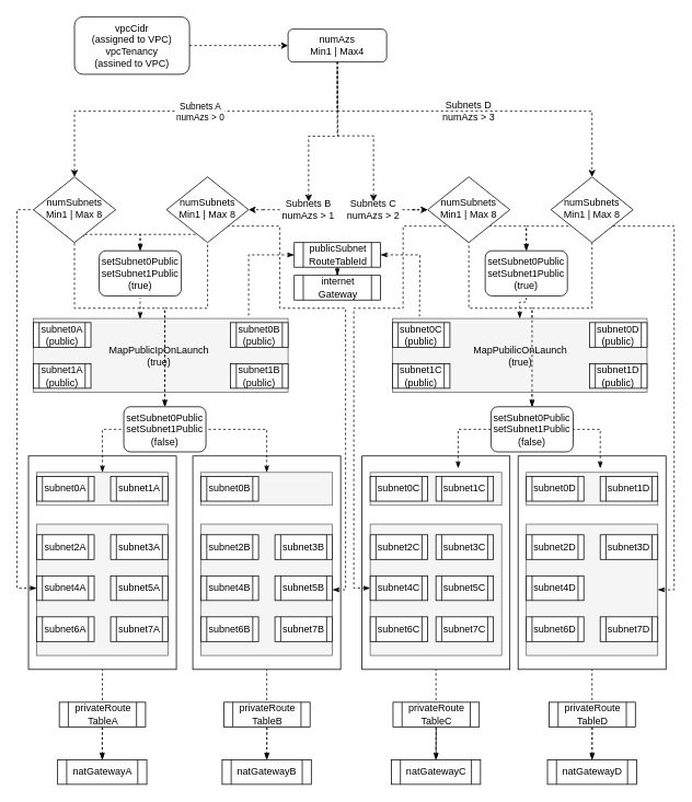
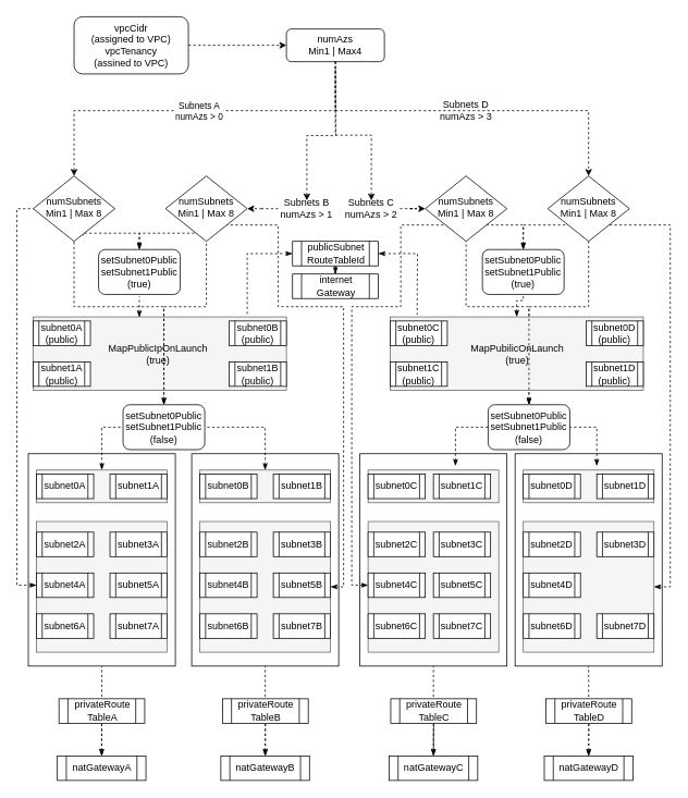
+ <mxCell id="73" value="subnet1B" style="shape=process;whiteSpace=wrap;html=1;backgroundOutline=1;" vertex="1" parent="1"><mxGeometry x="334" y="580" width="70" height="30" as="geometry" /></mxCell>
